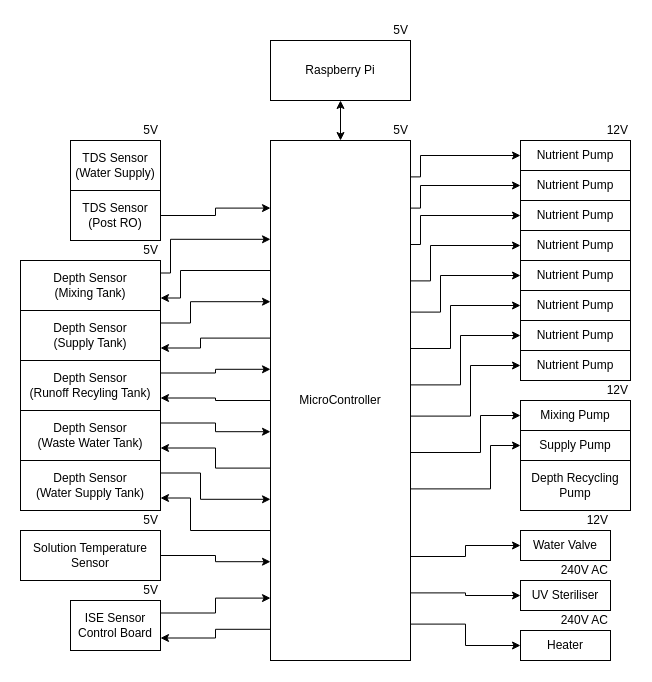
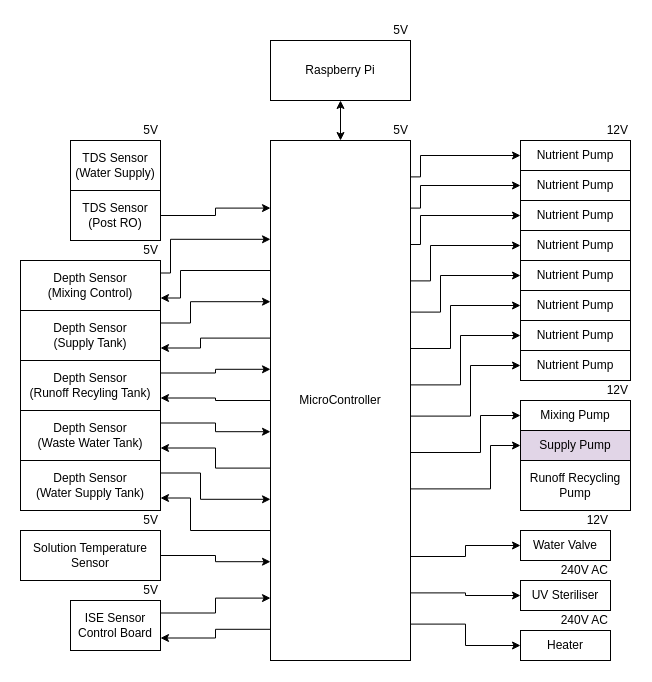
- <mxCell id="35" value="Depth Sensor&lt;br&gt;(Mixing Tank)" style="rounded=0;whiteSpace=wrap;html=1;" parent="1" vertex="1"><mxGeometry x="20" y="260" width="140" height="50" as="geometry" /></mxCell>
+ <mxCell id="35" value="Depth Sensor&lt;br&gt;(Mixing Control)" style="rounded=0;whiteSpace=wrap;html=1;" parent="1" vertex="1"><mxGeometry x="20" y="260" width="140" height="50" as="geometry" /></mxCell>
- <mxCell id="48" value="Supply Pump" style="rounded=0;whiteSpace=wrap;html=1;" parent="1" vertex="1"><mxGeometry x="520" y="430" width="110" height="30" as="geometry" /></mxCell>
+ <mxCell id="48" value="Supply Pump" style="rounded=0;whiteSpace=wrap;html=1;fillColor=#e1d5e7;" parent="1" vertex="1"><mxGeometry x="520" y="430" width="110" height="30" as="geometry" /></mxCell>
- <mxCell id="49" value="Depth Recycling Pump" style="rounded=0;whiteSpace=wrap;html=1;" parent="1" vertex="1"><mxGeometry x="520" y="460" width="110" height="50" as="geometry" /></mxCell>
+ <mxCell id="49" value="Runoff Recycling Pump" style="rounded=0;whiteSpace=wrap;html=1;" parent="1" vertex="1"><mxGeometry x="520" y="460" width="110" height="50" as="geometry" /></mxCell>
